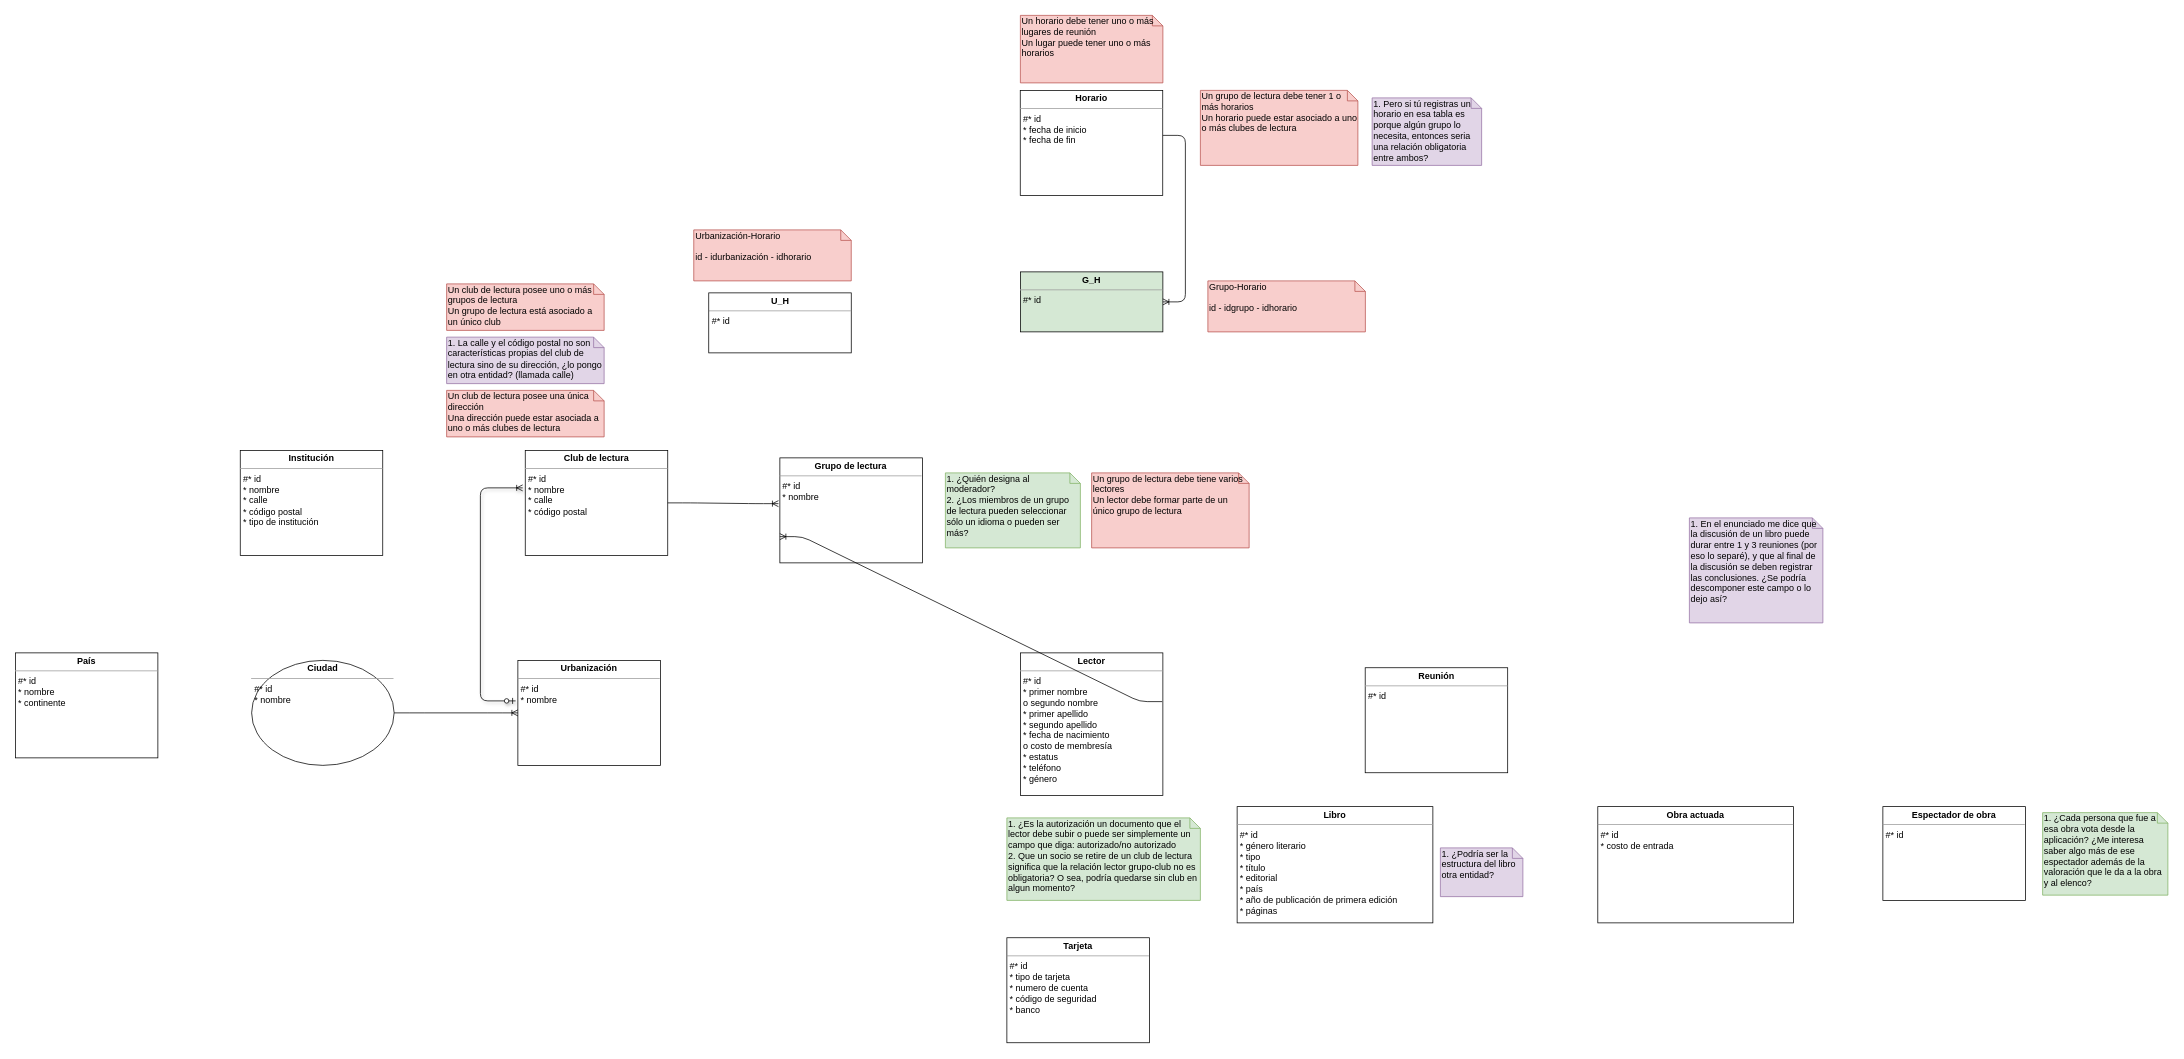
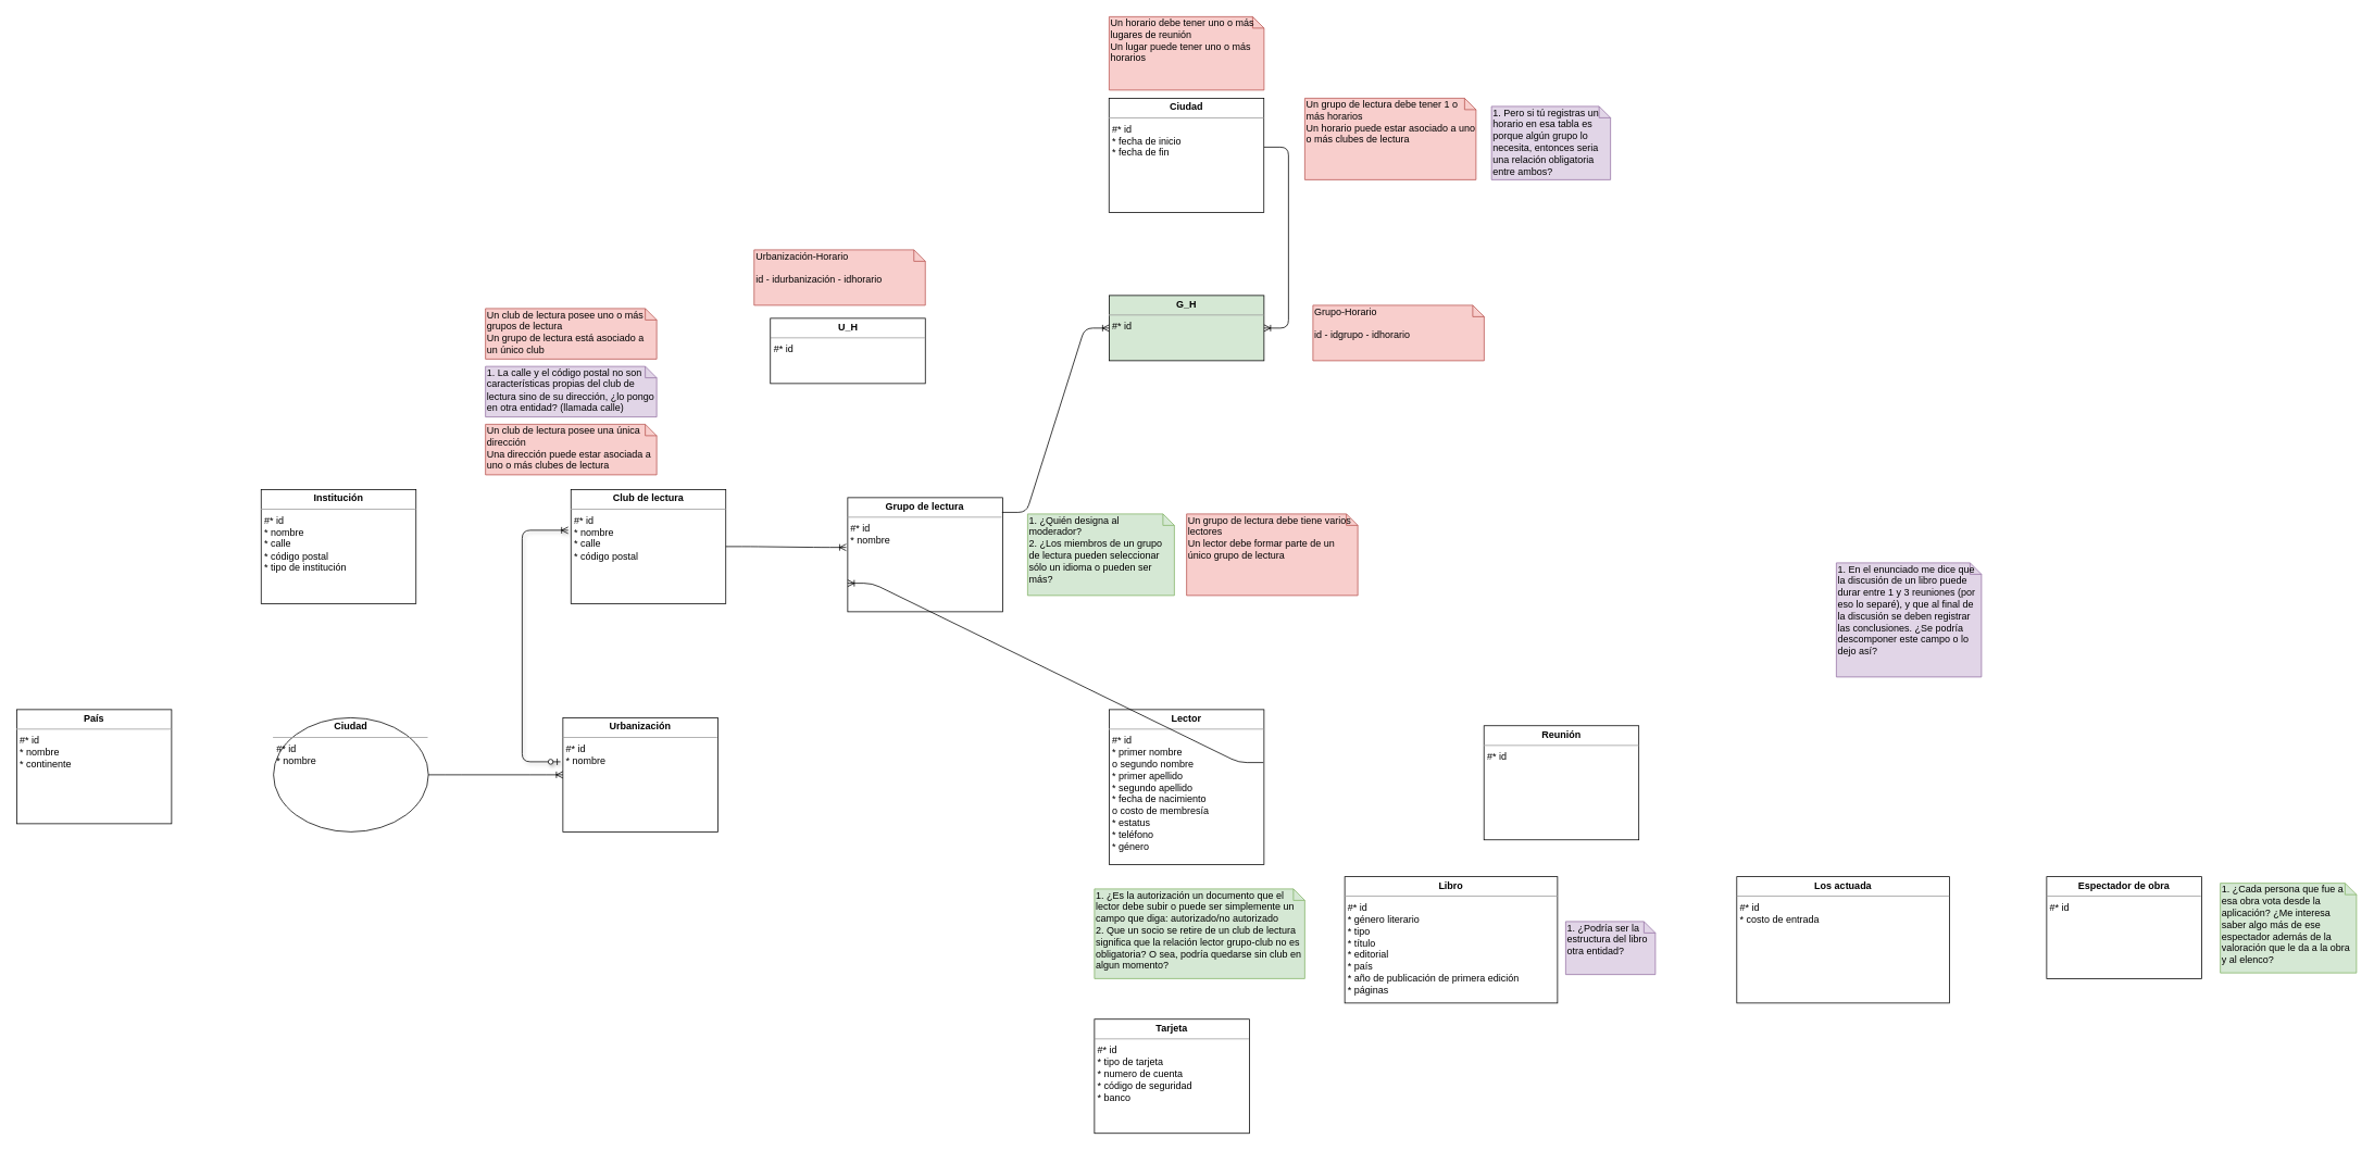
- <mxCell id="11" value="&lt;p style=&quot;margin: 0px ; margin-top: 4px ; text-align: center&quot;&gt;&lt;b&gt;Horario&lt;/b&gt;&lt;/p&gt;&lt;hr size=&quot;1&quot;&gt;&lt;p style=&quot;margin: 0px ; margin-left: 4px&quot;&gt;#* id&lt;/p&gt;&lt;p style=&quot;margin: 0px ; margin-left: 4px&quot;&gt;* fecha de inicio&lt;/p&gt;&lt;p style=&quot;margin: 0px ; margin-left: 4px&quot;&gt;* fecha de fin&lt;/p&gt;" style="verticalAlign=top;align=left;overflow=fill;fontSize=12;fontFamily=Helvetica;html=1;rounded=0;shadow=0;comic=0;labelBackgroundColor=none;strokeColor=#000000;strokeWidth=1;fillColor=#ffffff;" parent="1" vertex="1"><mxGeometry x="1359.833" y="120" width="190" height="140" as="geometry" /></mxCell>
+ <mxCell id="11" value="&lt;p style=&quot;margin: 0px ; margin-top: 4px ; text-align: center&quot;&gt;&lt;b&gt;Ciudad&lt;/b&gt;&lt;/p&gt;&lt;hr size=&quot;1&quot;&gt;&lt;p style=&quot;margin: 0px ; margin-left: 4px&quot;&gt;#* id&lt;/p&gt;&lt;p style=&quot;margin: 0px ; margin-left: 4px&quot;&gt;* fecha de inicio&lt;/p&gt;&lt;p style=&quot;margin: 0px ; margin-left: 4px&quot;&gt;* fecha de fin&lt;/p&gt;" style="verticalAlign=top;align=left;overflow=fill;fontSize=12;fontFamily=Helvetica;html=1;rounded=0;shadow=0;comic=0;labelBackgroundColor=none;strokeColor=#000000;strokeWidth=1;fillColor=#ffffff;" parent="1" vertex="1"><mxGeometry x="1359.833" y="120" width="190" height="140" as="geometry" /></mxCell>
+ <mxCell id="33" value="" style="edgeStyle=entityRelationEdgeStyle;fontSize=12;html=1;endArrow=ERoneToMany;entryX=0;entryY=0.5;entryDx=0;entryDy=0;exitX=0.996;exitY=0.129;exitDx=0;exitDy=0;exitPerimeter=0;" edge="1" parent="1" source="10" target="31"><mxGeometry width="100" height="100" relative="1" as="geometry"><mxPoint x="1229.5" y="630" as="sourcePoint" /><mxPoint x="1368" y="631" as="targetPoint" /></mxGeometry></mxCell>
- <mxCell id="18" value="&lt;p style=&quot;margin: 0px ; margin-top: 4px ; text-align: center&quot;&gt;&lt;b&gt;Obra actuada&lt;/b&gt;&lt;/p&gt;&lt;hr size=&quot;1&quot;&gt;&lt;p style=&quot;margin: 0px ; margin-left: 4px&quot;&gt;#* id&lt;/p&gt;&lt;p style=&quot;margin: 0px ; margin-left: 4px&quot;&gt;* costo de entrada&lt;/p&gt;&lt;p style=&quot;margin: 0px ; margin-left: 4px&quot;&gt;&lt;br&gt;&lt;/p&gt;&lt;p style=&quot;margin: 0px ; margin-left: 4px&quot;&gt;&lt;br&gt;&lt;/p&gt;" style="verticalAlign=top;align=left;overflow=fill;fontSize=12;fontFamily=Helvetica;html=1;rounded=0;shadow=0;comic=0;labelBackgroundColor=none;strokeColor=#000000;strokeWidth=1;fillColor=#ffffff;" parent="1" vertex="1"><mxGeometry x="2129.907" y="1075" width="261" height="155" as="geometry" /></mxCell>
+ <mxCell id="18" value="&lt;p style=&quot;margin: 0px ; margin-top: 4px ; text-align: center&quot;&gt;&lt;b&gt;Los actuada&lt;/b&gt;&lt;/p&gt;&lt;hr size=&quot;1&quot;&gt;&lt;p style=&quot;margin: 0px ; margin-left: 4px&quot;&gt;#* id&lt;/p&gt;&lt;p style=&quot;margin: 0px ; margin-left: 4px&quot;&gt;* costo de entrada&lt;/p&gt;&lt;p style=&quot;margin: 0px ; margin-left: 4px&quot;&gt;&lt;br&gt;&lt;/p&gt;&lt;p style=&quot;margin: 0px ; margin-left: 4px&quot;&gt;&lt;br&gt;&lt;/p&gt;" style="verticalAlign=top;align=left;overflow=fill;fontSize=12;fontFamily=Helvetica;html=1;rounded=0;shadow=0;comic=0;labelBackgroundColor=none;strokeColor=#000000;strokeWidth=1;fillColor=#ffffff;" parent="1" vertex="1"><mxGeometry x="2129.907" y="1075" width="261" height="155" as="geometry" /></mxCell>
